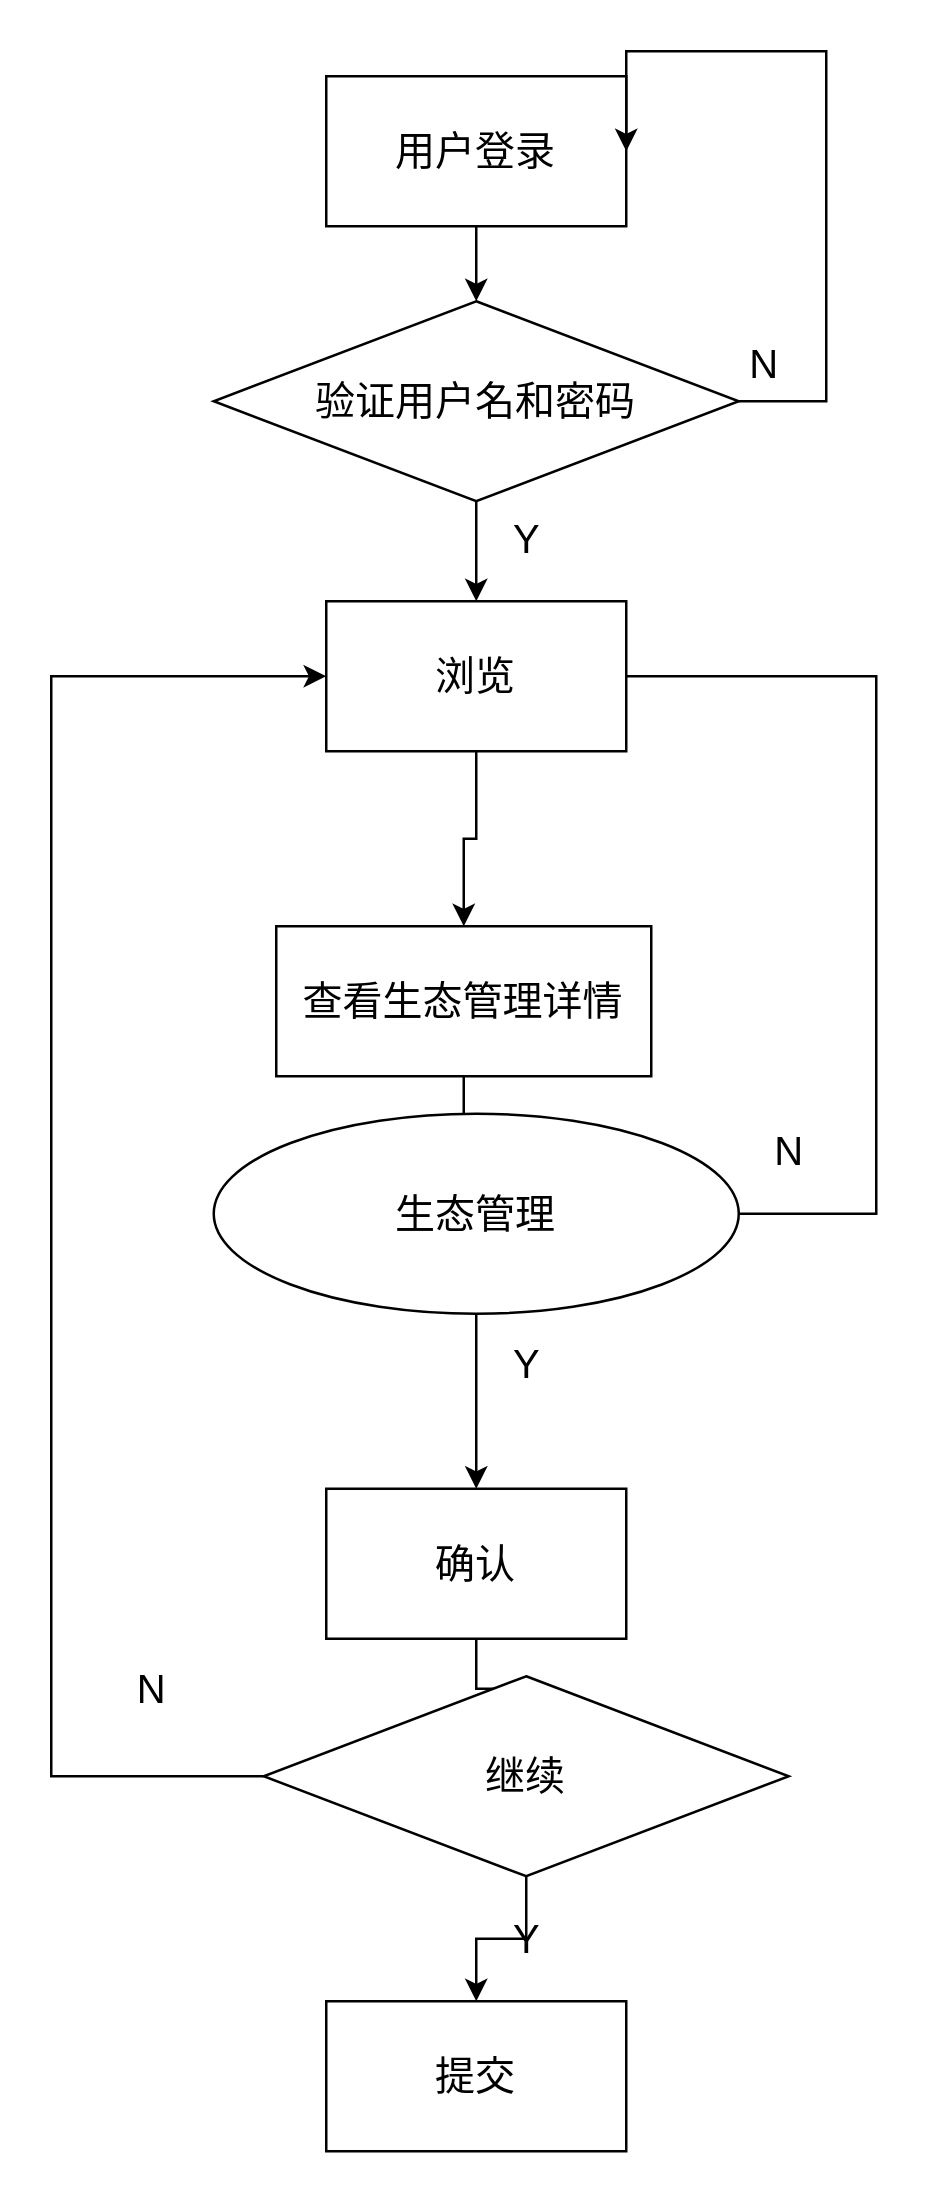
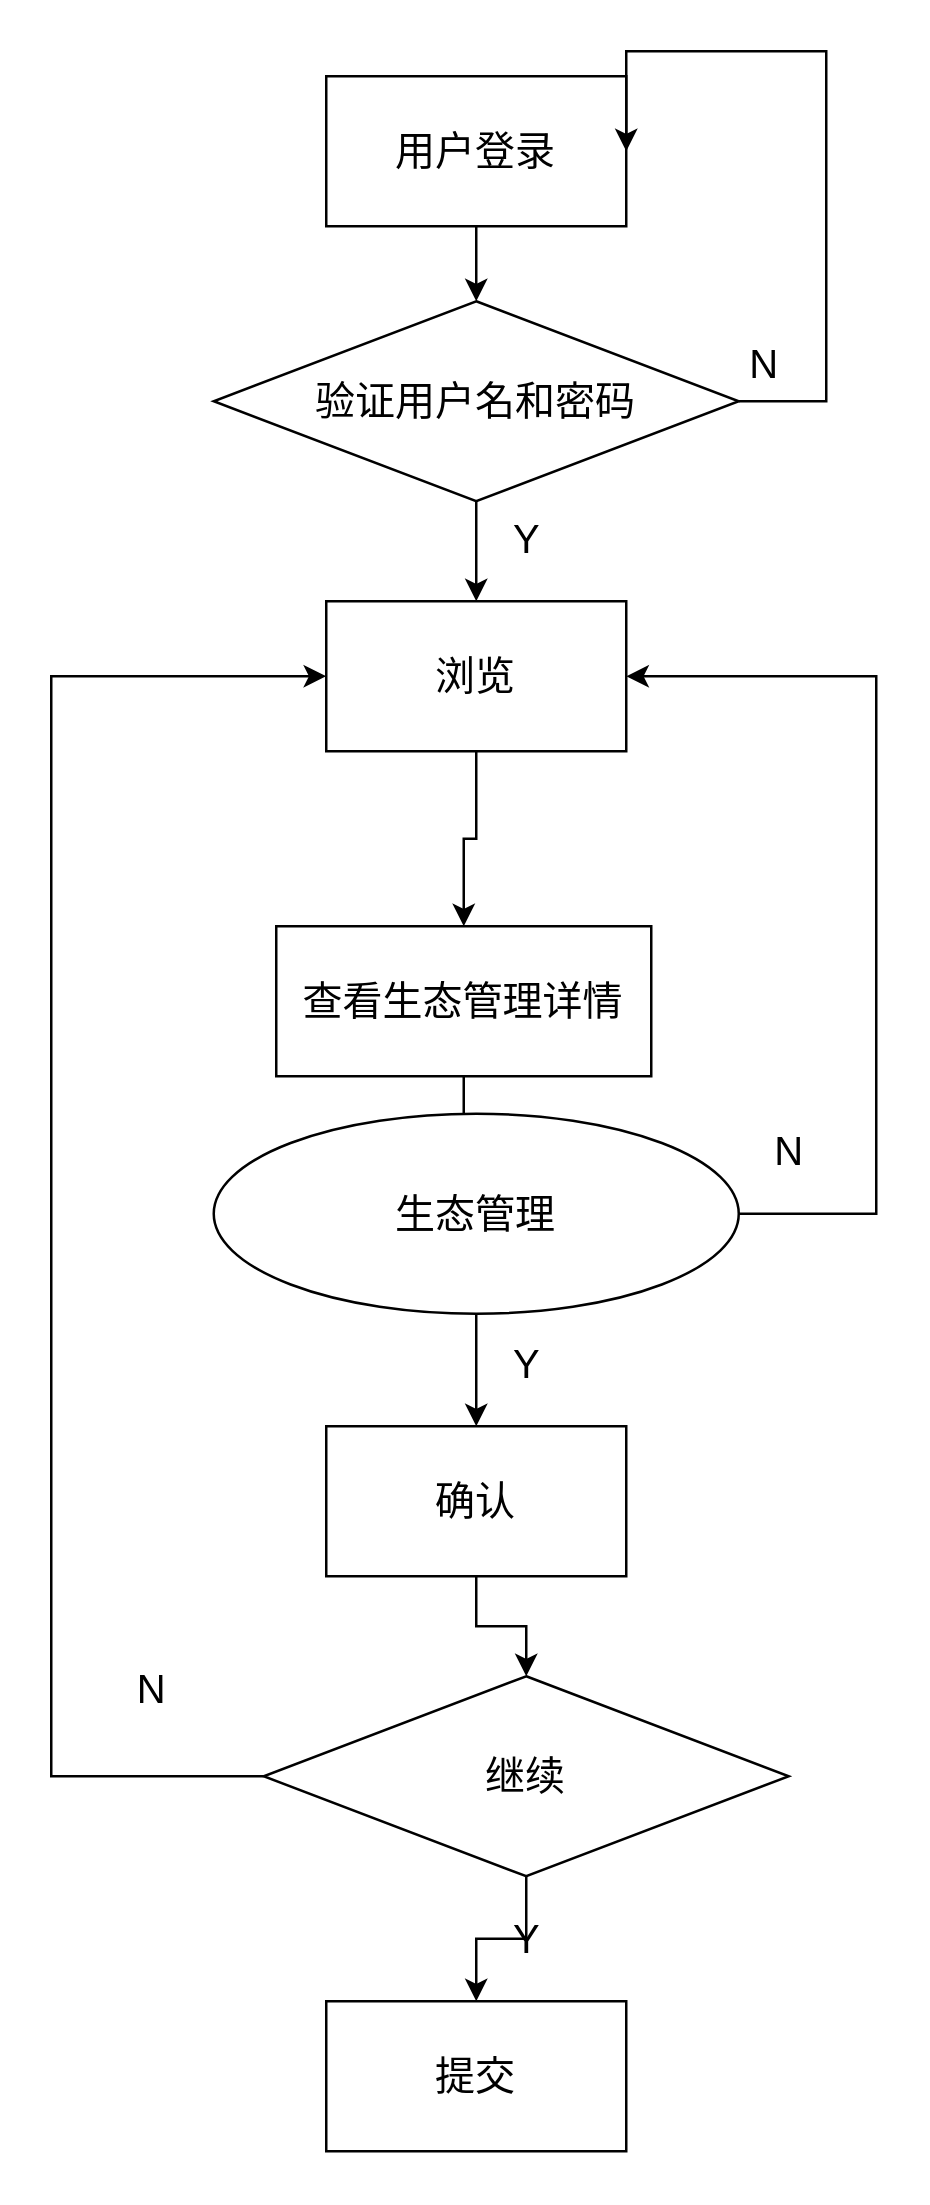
- <mxCell id="14" style="edgeStyle=orthogonalEdgeStyle;rounded=0;orthogonalLoop=1;jettySize=auto;html=1;exitX=1;exitY=0.5;exitDx=0;exitDy=0;entryX=1;entryY=0.5;entryDx=0;entryDy=0;endArrow=none;" edge="1" parent="1" source="15" target="9"><mxGeometry relative="1" as="geometry"><Array as="points"><mxPoint x="350" y="485" /><mxPoint x="350" y="270" /></Array></mxGeometry></mxCell>
+ <mxCell id="14" style="edgeStyle=orthogonalEdgeStyle;rounded=0;orthogonalLoop=1;jettySize=auto;html=1;exitX=1;exitY=0.5;exitDx=0;exitDy=0;entryX=1;entryY=0.5;entryDx=0;entryDy=0;" edge="1" parent="1" source="15" target="9"><mxGeometry relative="1" as="geometry"><Array as="points"><mxPoint x="350" y="485" /><mxPoint x="350" y="270" /></Array></mxGeometry></mxCell>
- <mxCell id="17" value="&lt;span style=&quot;font-size: 16px;&quot;&gt;确认&lt;/span&gt;" style="whiteSpace=wrap;html=1;" vertex="1" parent="1"><mxGeometry x="130" y="595" width="120" height="60" as="geometry" /></mxCell>
+ <mxCell id="17" value="&lt;span style=&quot;font-size: 16px;&quot;&gt;确认&lt;/span&gt;" style="whiteSpace=wrap;html=1;" vertex="1" parent="1"><mxGeometry x="130" y="570" width="120" height="60" as="geometry" /></mxCell>
